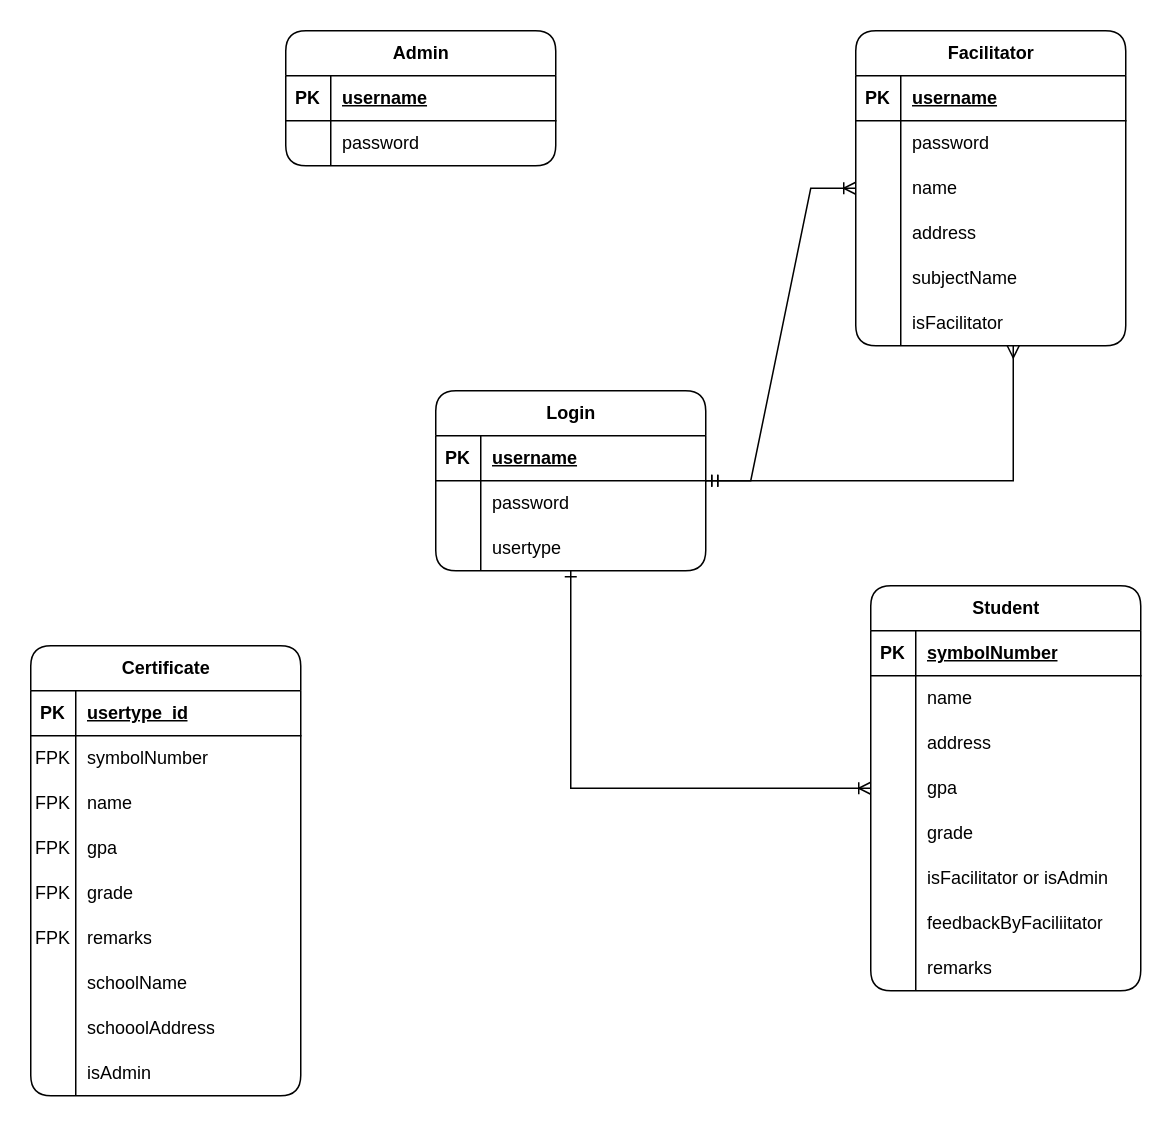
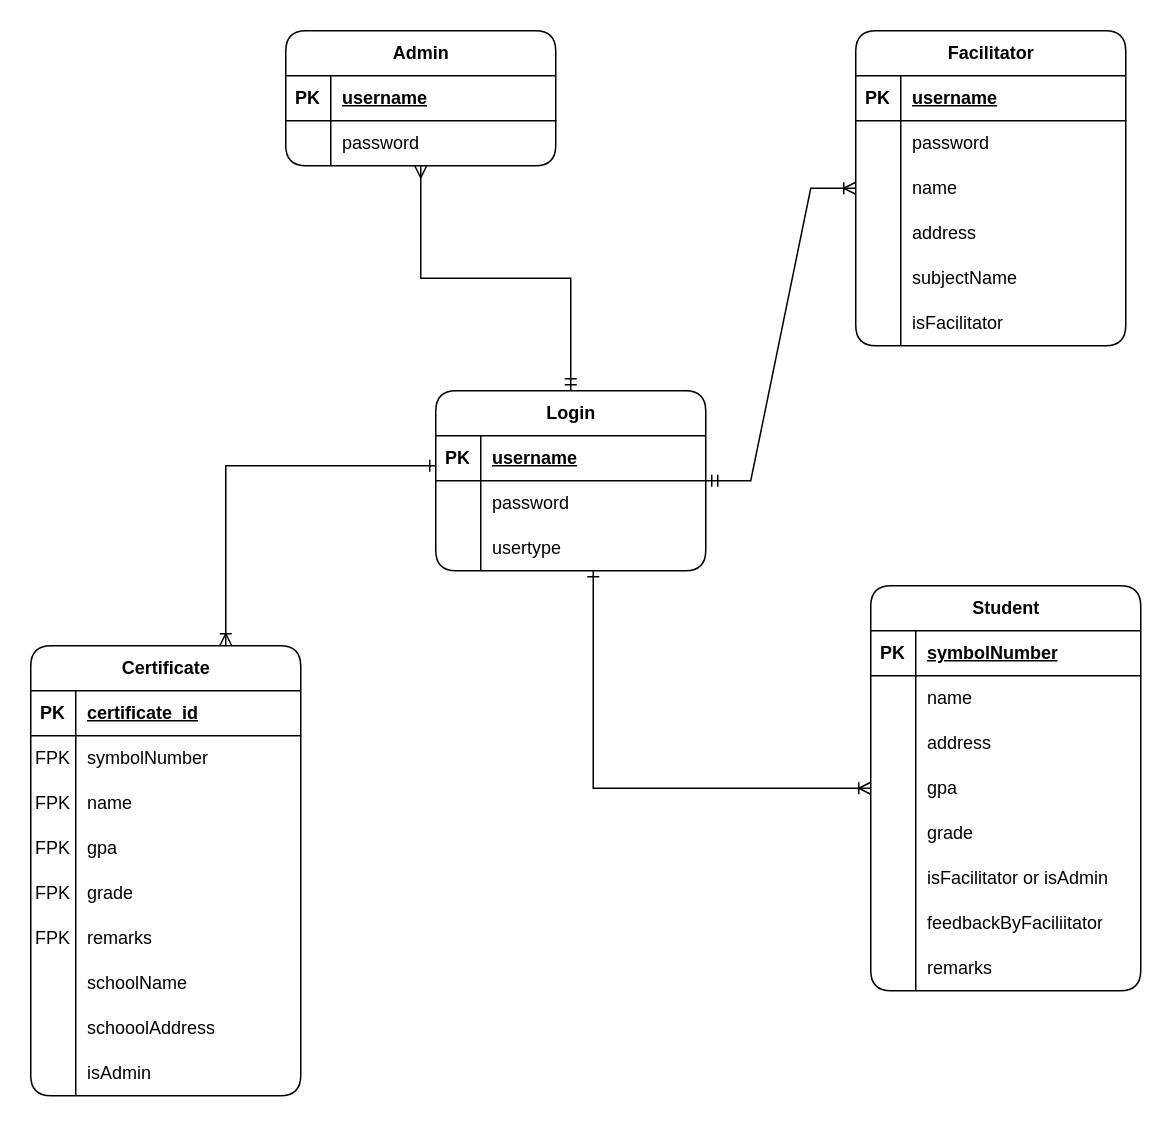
+ <mxCell id="65" style="edgeStyle=orthogonalEdgeStyle;rounded=0;orthogonalLoop=1;jettySize=auto;html=1;startArrow=ERoneToMany;startFill=0;endArrow=ERone;endFill=0;" edge="1" parent="1" source="66" target="29"><mxGeometry relative="1" as="geometry"><Array as="points"><mxPoint x="150" y="310" /></Array></mxGeometry></mxCell>
- <mxCell id="28" style="edgeStyle=orthogonalEdgeStyle;rounded=0;orthogonalLoop=1;jettySize=auto;html=1;endArrow=ERmany;endFill=0;startArrow=ERmandOne;startFill=0;" edge="1" parent="1" source="29" target="27"><mxGeometry relative="1" as="geometry" /></mxCell>
+ <mxCell id="28" style="edgeStyle=orthogonalEdgeStyle;rounded=0;orthogonalLoop=1;jettySize=auto;html=1;endArrow=ERmany;endFill=0;startArrow=ERmandOne;startFill=0;" edge="1" parent="1" source="29" target="2"><mxGeometry relative="1" as="geometry" /></mxCell>
- <mxCell id="39" style="edgeStyle=orthogonalEdgeStyle;rounded=0;orthogonalLoop=1;jettySize=auto;html=1;endArrow=ERone;endFill=0;startArrow=ERoneToMany;startFill=0;" edge="1" parent="1" source="40" target="29"><mxGeometry relative="1" as="geometry" /></mxCell>
+ <mxCell id="39" style="edgeStyle=orthogonalEdgeStyle;rounded=0;orthogonalLoop=1;jettySize=auto;html=1;endArrow=ERone;endFill=0;startArrow=ERoneToMany;startFill=0;" edge="1" parent="1" source="40" target="38"><mxGeometry relative="1" as="geometry" /></mxCell>
- <mxCell id="69" value="usertype_id" style="shape=partialRectangle;connectable=0;fillColor=none;top=0;left=0;bottom=0;right=0;align=left;spacingLeft=6;fontStyle=5;overflow=hidden;whiteSpace=wrap;html=1;" vertex="1" parent="67"><mxGeometry x="30" width="150" height="30" as="geometry"><mxRectangle width="150" height="30" as="alternateBounds" /></mxGeometry></mxCell>
+ <mxCell id="69" value="certificate_id" style="shape=partialRectangle;connectable=0;fillColor=none;top=0;left=0;bottom=0;right=0;align=left;spacingLeft=6;fontStyle=5;overflow=hidden;whiteSpace=wrap;html=1;" vertex="1" parent="67"><mxGeometry x="30" width="150" height="30" as="geometry"><mxRectangle width="150" height="30" as="alternateBounds" /></mxGeometry></mxCell>
